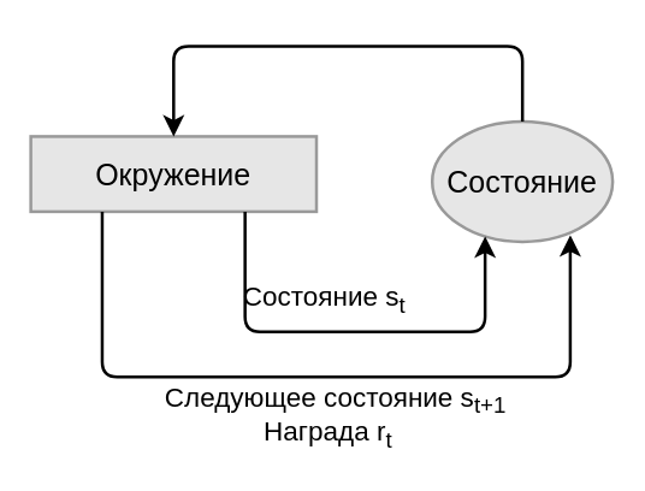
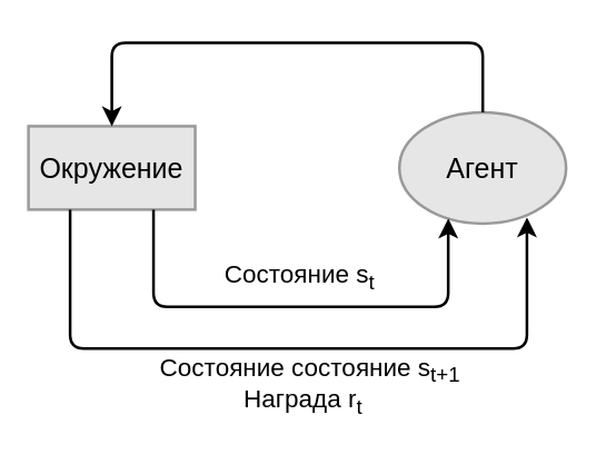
- <mxCell id="2" value="&lt;font style=&quot;font-weight: normal ; font-size: 20px&quot;&gt;Окружение&lt;/font&gt;" style="rounded=0;whiteSpace=wrap;html=1;strokeWidth=2;fontStyle=1;fillColor=#E6E6E6;strokeColor=#999999;" parent="1" vertex="1"><mxGeometry x="20" y="90" width="190" height="50" as="geometry" /></mxCell>
+ <mxCell id="2" value="&lt;font style=&quot;font-weight: normal ; font-size: 20px&quot;&gt;Окружение&lt;/font&gt;" style="rounded=0;whiteSpace=wrap;html=1;strokeWidth=2;fontStyle=1;fillColor=#E6E6E6;strokeColor=#999999;" parent="1" vertex="1"><mxGeometry x="20" y="90" width="120" height="60" as="geometry" /></mxCell>
- <mxCell id="3" value="&lt;font style=&quot;font-weight: normal ; font-size: 20px&quot;&gt;Состояние&lt;/font&gt;" style="ellipse;whiteSpace=wrap;html=1;strokeWidth=2;fontStyle=1;fillColor=#E6E6E6;strokeColor=#999999;" parent="1" vertex="1"><mxGeometry x="287" y="80" width="120" height="80" as="geometry" /></mxCell>
+ <mxCell id="3" value="&lt;font style=&quot;font-weight: normal ; font-size: 20px&quot;&gt;Агент&lt;/font&gt;" style="ellipse;whiteSpace=wrap;html=1;strokeWidth=2;fontStyle=1;fillColor=#E6E6E6;strokeColor=#999999;" parent="1" vertex="1"><mxGeometry x="287" y="80" width="120" height="80" as="geometry" /></mxCell>
- <mxCell id="5" value="&lt;font style=&quot;font-size: 18px&quot;&gt;Следующее состояние s&lt;sub&gt;t+1&lt;/sub&gt;&lt;/font&gt;" style="text;html=1;strokeColor=none;fillColor=none;align=center;verticalAlign=middle;whiteSpace=wrap;rounded=0;" parent="1" vertex="1"><mxGeometry x="89" y="251" width="268" height="30" as="geometry" /></mxCell>
+ <mxCell id="5" value="&lt;font style=&quot;font-size: 18px&quot;&gt;Состояние состояние s&lt;sub&gt;t+1&lt;/sub&gt;&lt;/font&gt;" style="text;html=1;strokeColor=none;fillColor=none;align=center;verticalAlign=middle;whiteSpace=wrap;rounded=0;" parent="1" vertex="1"><mxGeometry x="89" y="251" width="268" height="30" as="geometry" /></mxCell>
